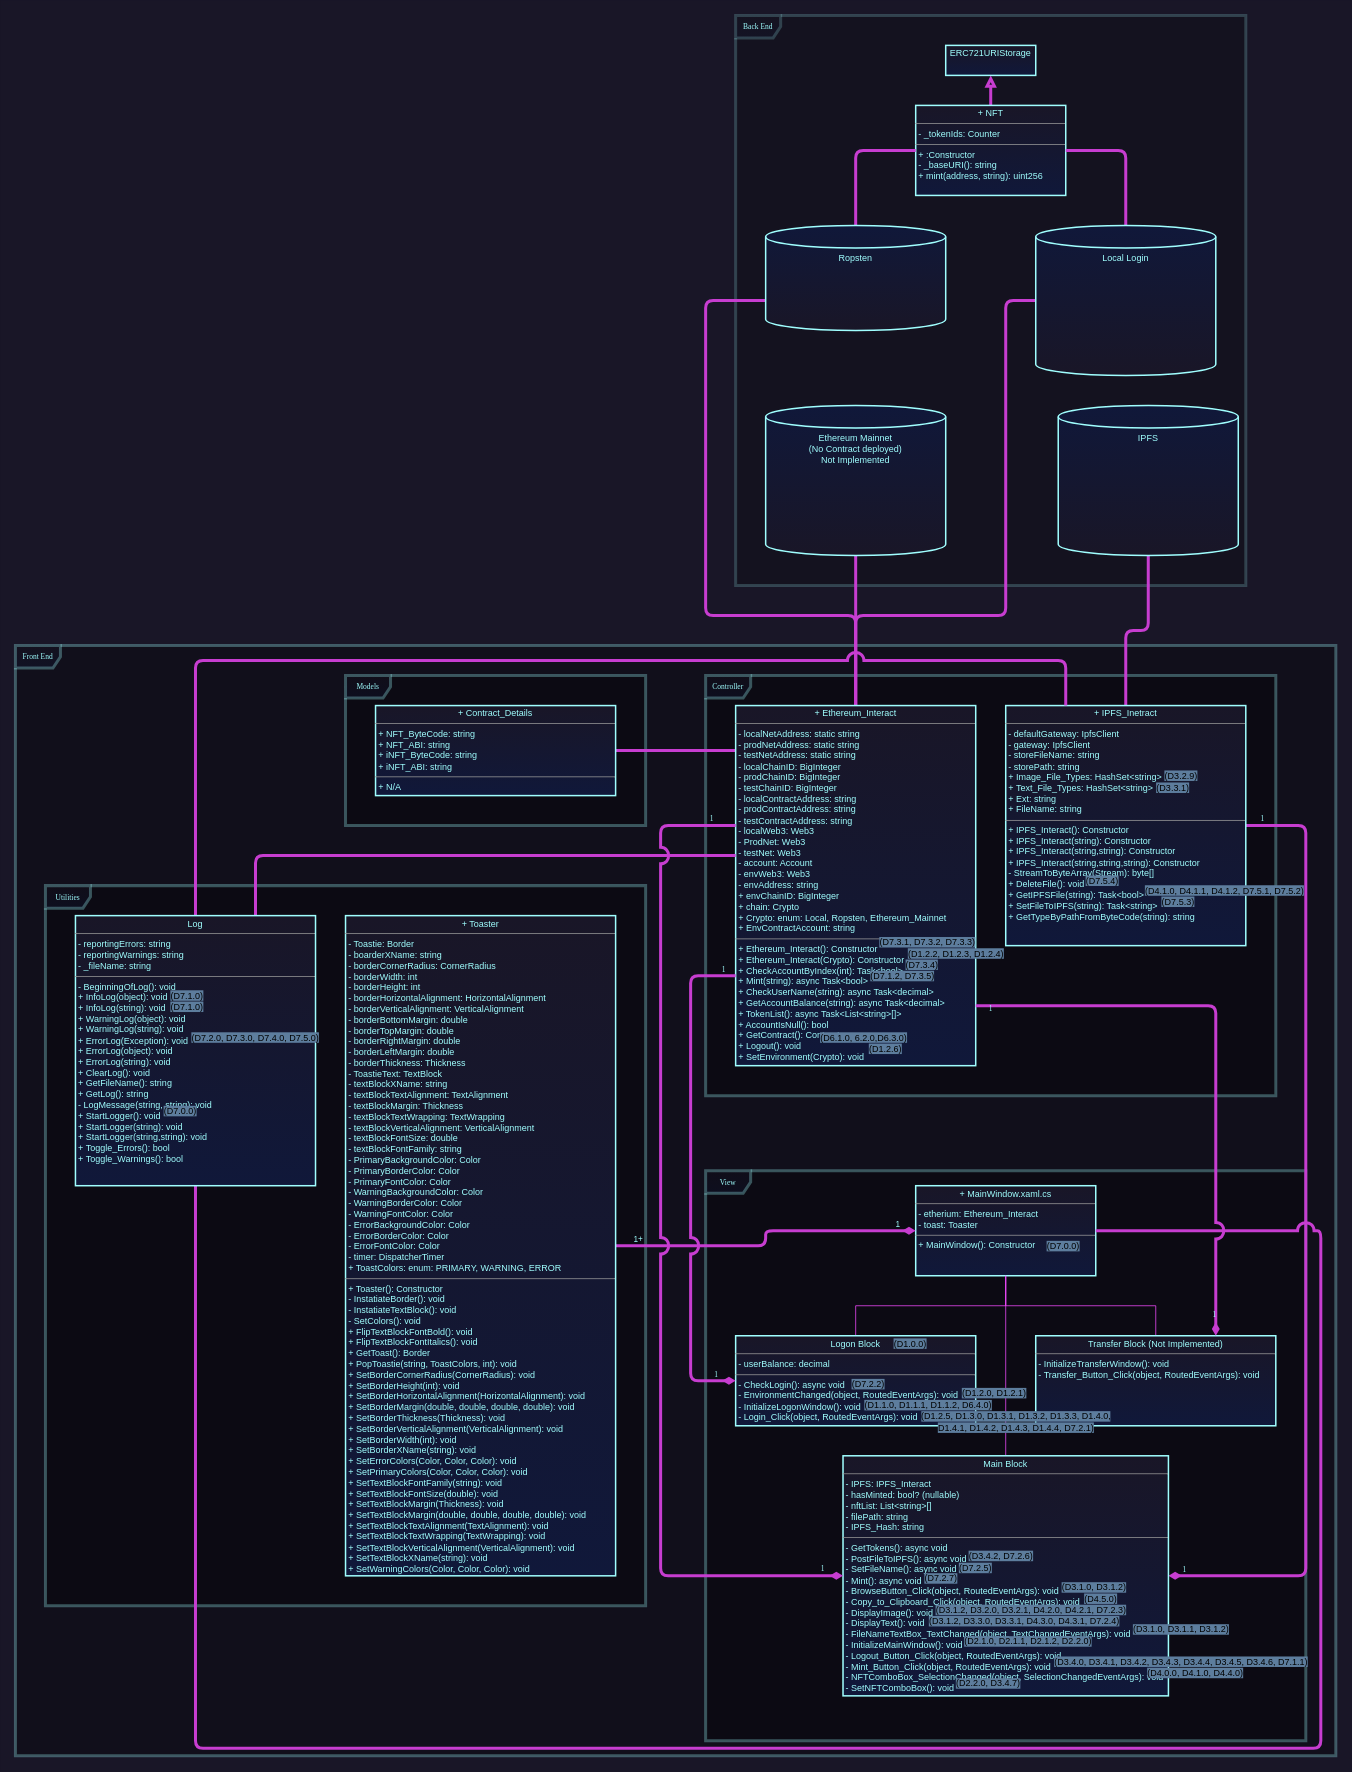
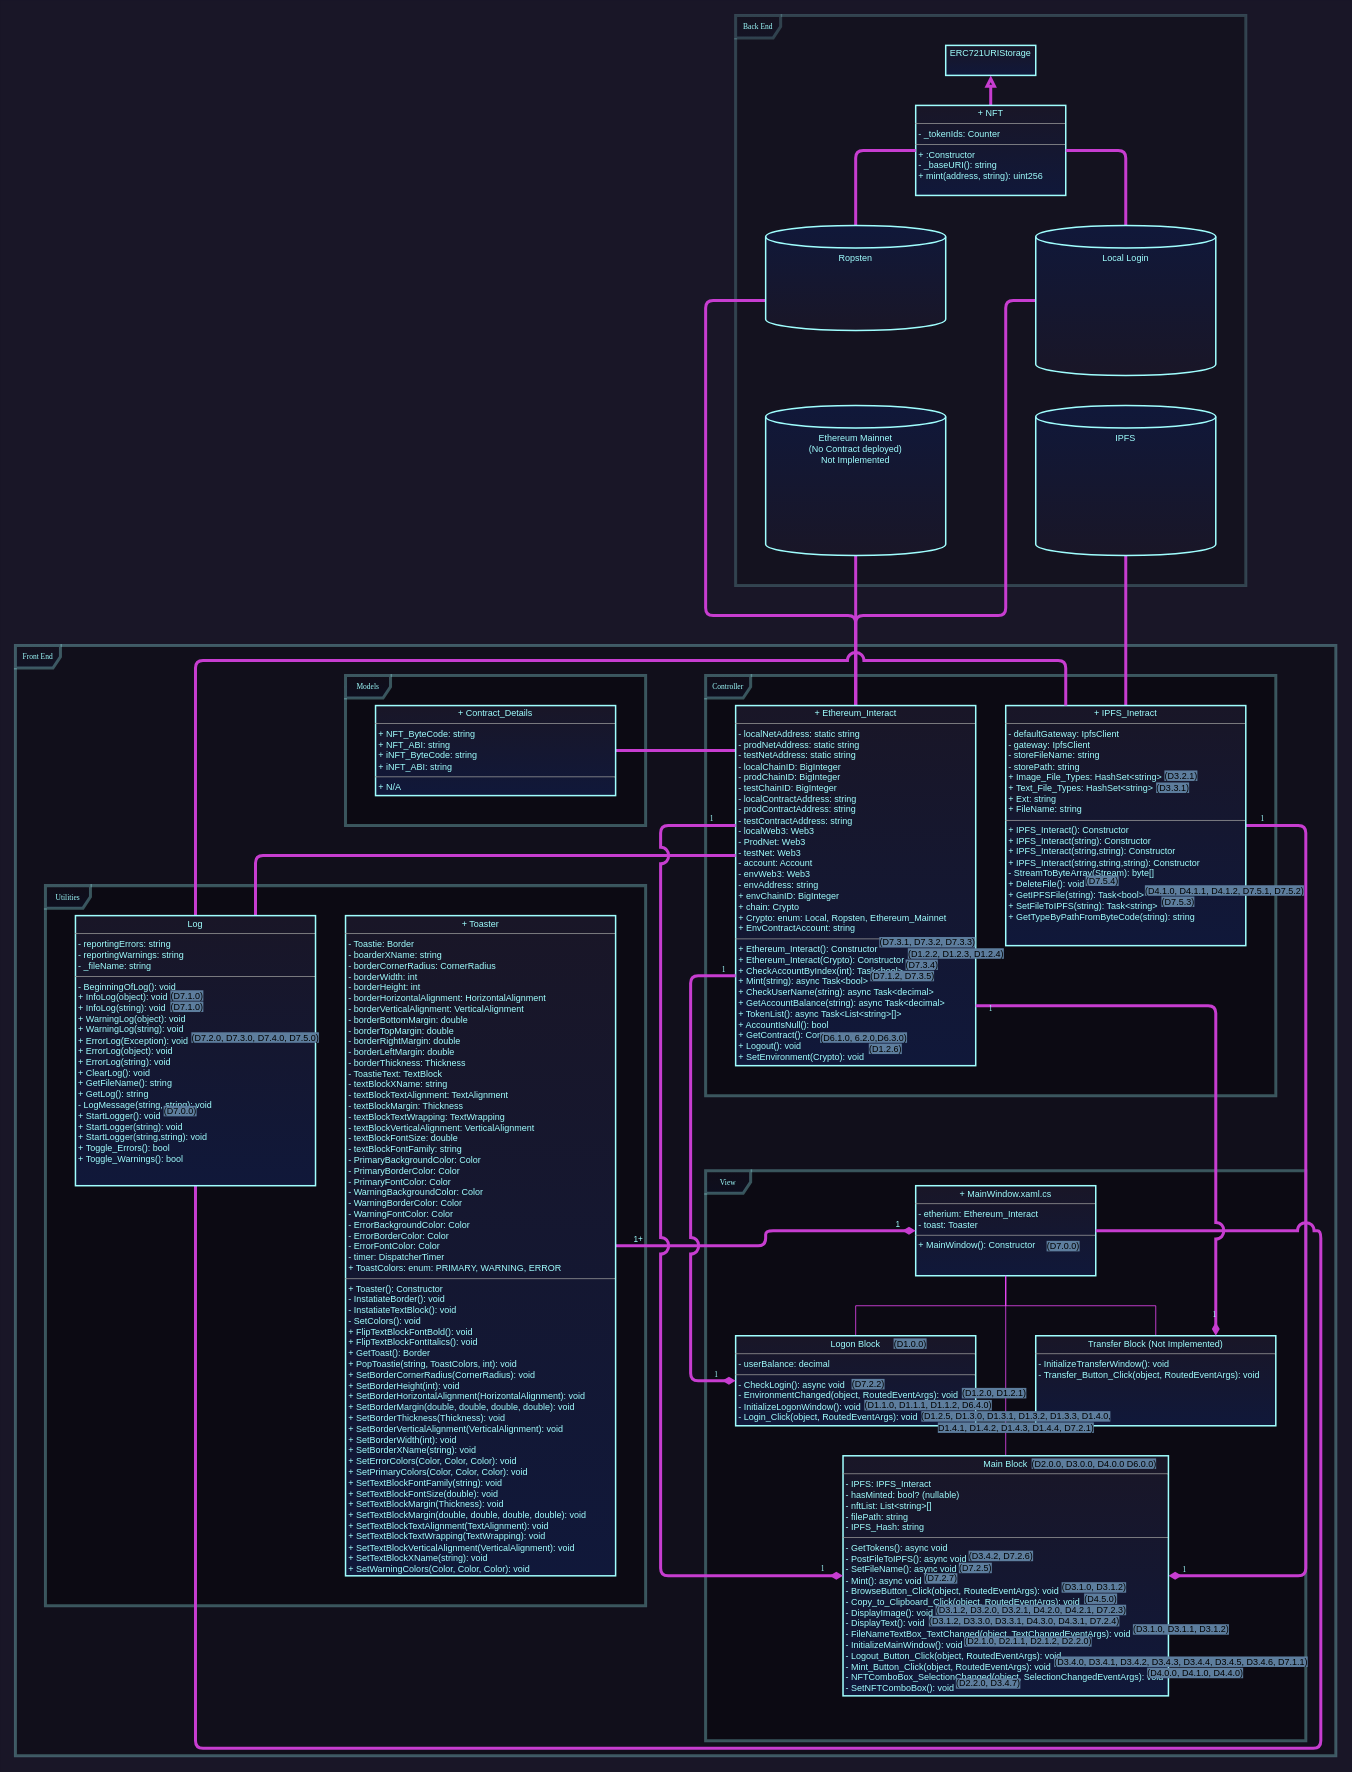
- <mxCell id="51" value="&lt;font color=&quot;#a0ffff&quot;&gt;IPFS&lt;/font&gt;" style="shape=cylinder3;whiteSpace=wrap;html=1;boundedLbl=1;backgroundOutline=1;size=15;strokeWidth=2;strokeColor=#a0ffff;fillColor=#10183A;gradientColor=#191627;labelPosition=center;verticalLabelPosition=middle;align=center;verticalAlign=top;" parent="1" vertex="1"><mxGeometry x="1410" y="540" width="240" height="200" as="geometry" /></mxCell>
+ <mxCell id="51" value="&lt;font color=&quot;#a0ffff&quot;&gt;IPFS&lt;/font&gt;" style="shape=cylinder3;whiteSpace=wrap;html=1;boundedLbl=1;backgroundOutline=1;size=15;strokeWidth=2;strokeColor=#a0ffff;fillColor=#10183A;gradientColor=#191627;labelPosition=center;verticalLabelPosition=middle;align=center;verticalAlign=top;" parent="1" vertex="1"><mxGeometry x="1380" y="540" width="240" height="200" as="geometry" /></mxCell>
- <mxCell id="65" value="&lt;span style=&quot;text-align: left ; background-color: rgb(93 , 125 , 157)&quot;&gt;&lt;font color=&quot;#000000&quot;&gt;&lt;font face=&quot;helvetica&quot;&gt;(D3.2.9)&lt;/font&gt;&lt;/font&gt;&lt;/span&gt;" style="text;html=1;strokeColor=none;fillColor=none;align=center;verticalAlign=bottom;whiteSpace=wrap;rounded=0;" parent="1" vertex="1"><mxGeometry x="1484" y="1023" width="180" height="20" as="geometry" /></mxCell>
+ <mxCell id="65" value="&lt;span style=&quot;text-align: left ; background-color: rgb(93 , 125 , 157)&quot;&gt;&lt;font color=&quot;#000000&quot;&gt;&lt;font face=&quot;helvetica&quot;&gt;(D3.2.1)&lt;/font&gt;&lt;/font&gt;&lt;/span&gt;" style="text;html=1;strokeColor=none;fillColor=none;align=center;verticalAlign=bottom;whiteSpace=wrap;rounded=0;" parent="1" vertex="1"><mxGeometry x="1484" y="1023" width="180" height="20" as="geometry" /></mxCell>
+ <mxCell id="58" value="&lt;span style=&quot;font-family: &amp;#34;helvetica&amp;#34; ; text-align: left ; background-color: rgb(93 , 125 , 157)&quot;&gt;&lt;font color=&quot;#000000&quot;&gt;(D2.0.0, D3.0.0, D4.0.0 D6.0.0)&lt;/font&gt;&lt;/span&gt;" style="text;html=1;strokeColor=none;fillColor=none;align=center;verticalAlign=bottom;whiteSpace=wrap;rounded=0;" parent="1" vertex="1"><mxGeometry x="1368" y="1940" width="180" height="20" as="geometry" /></mxCell>
